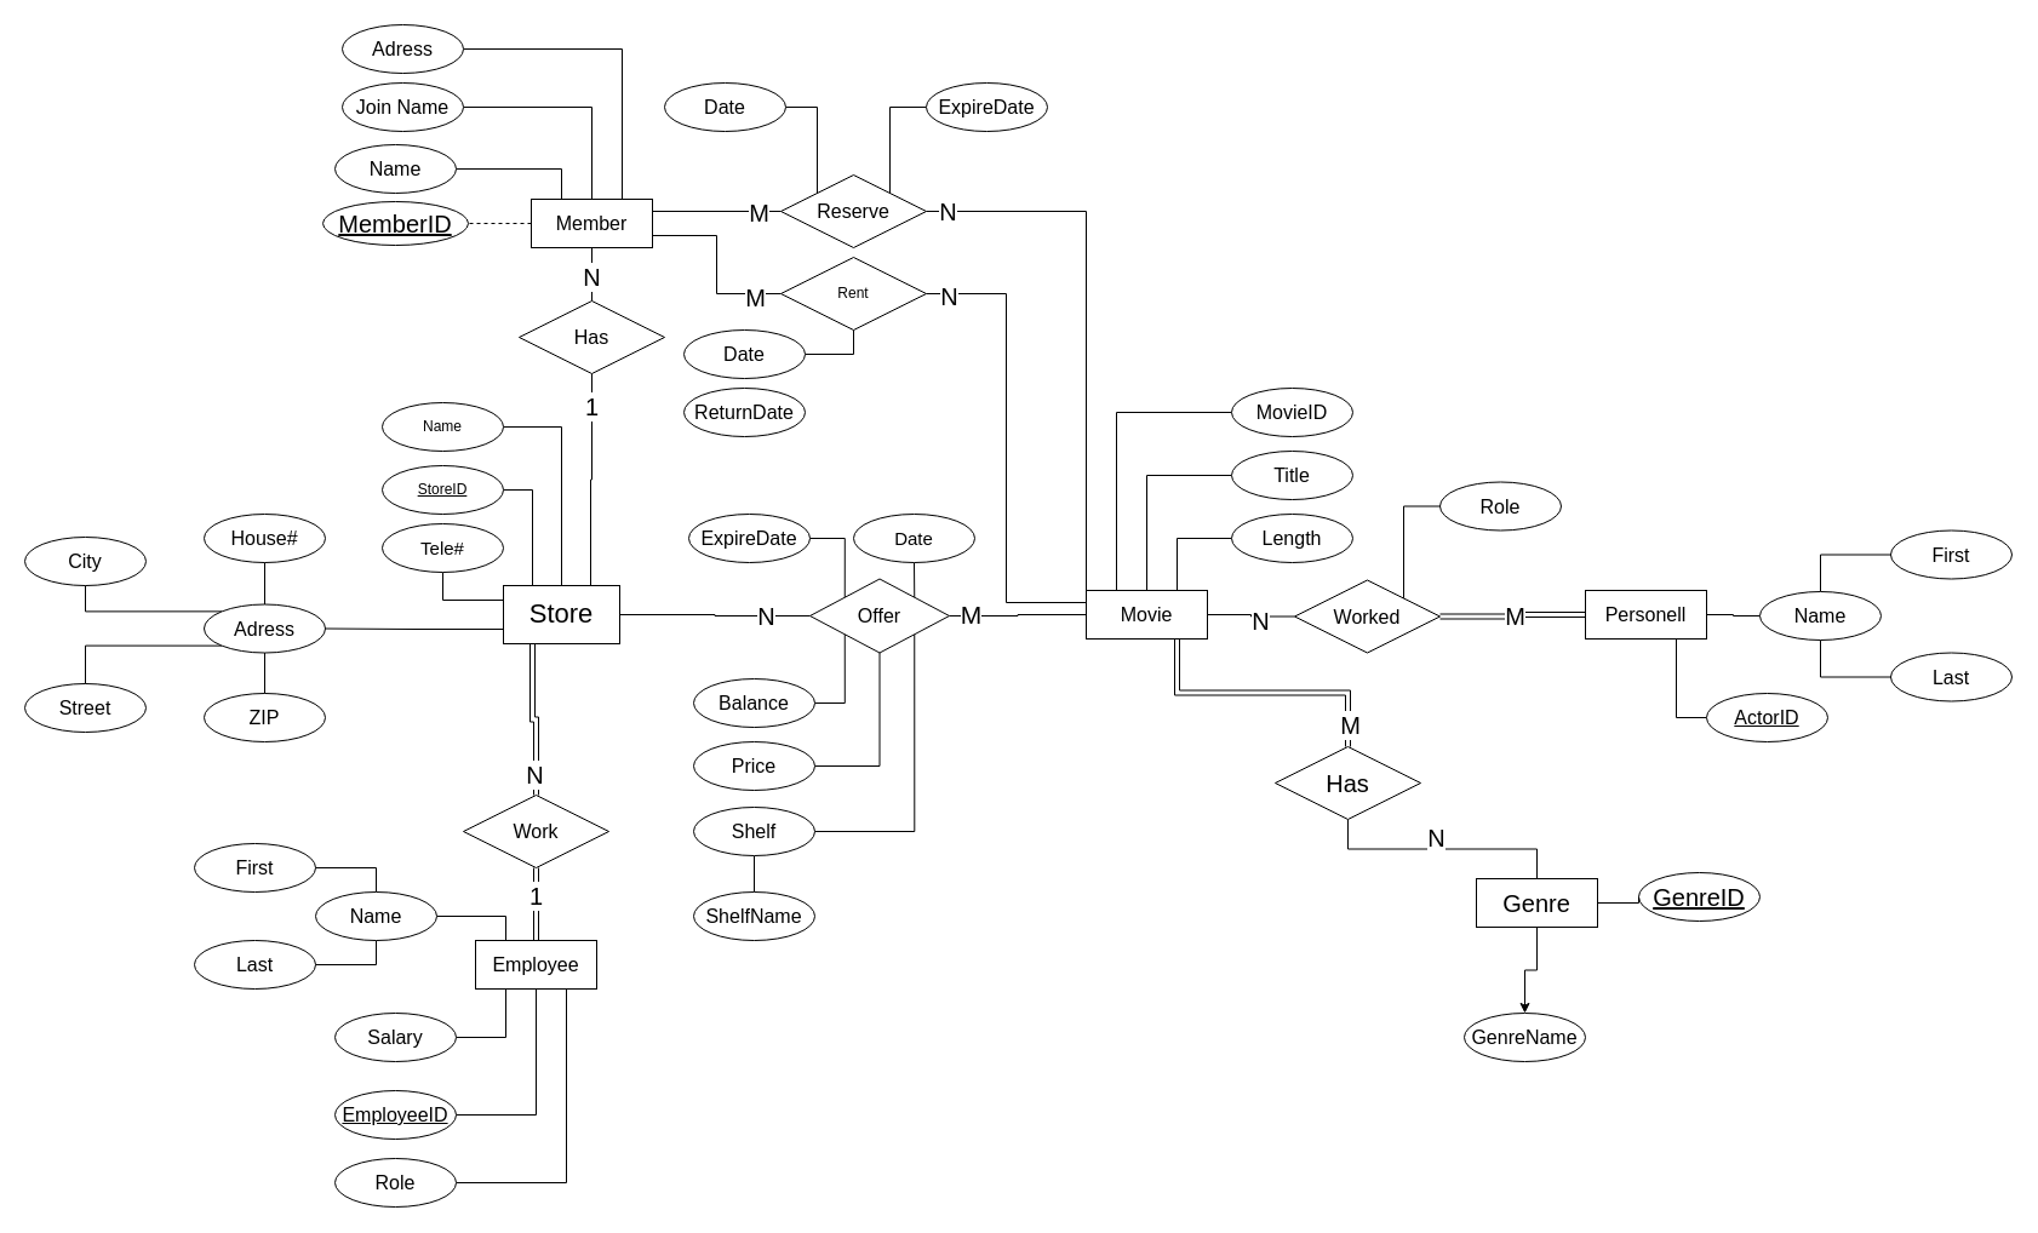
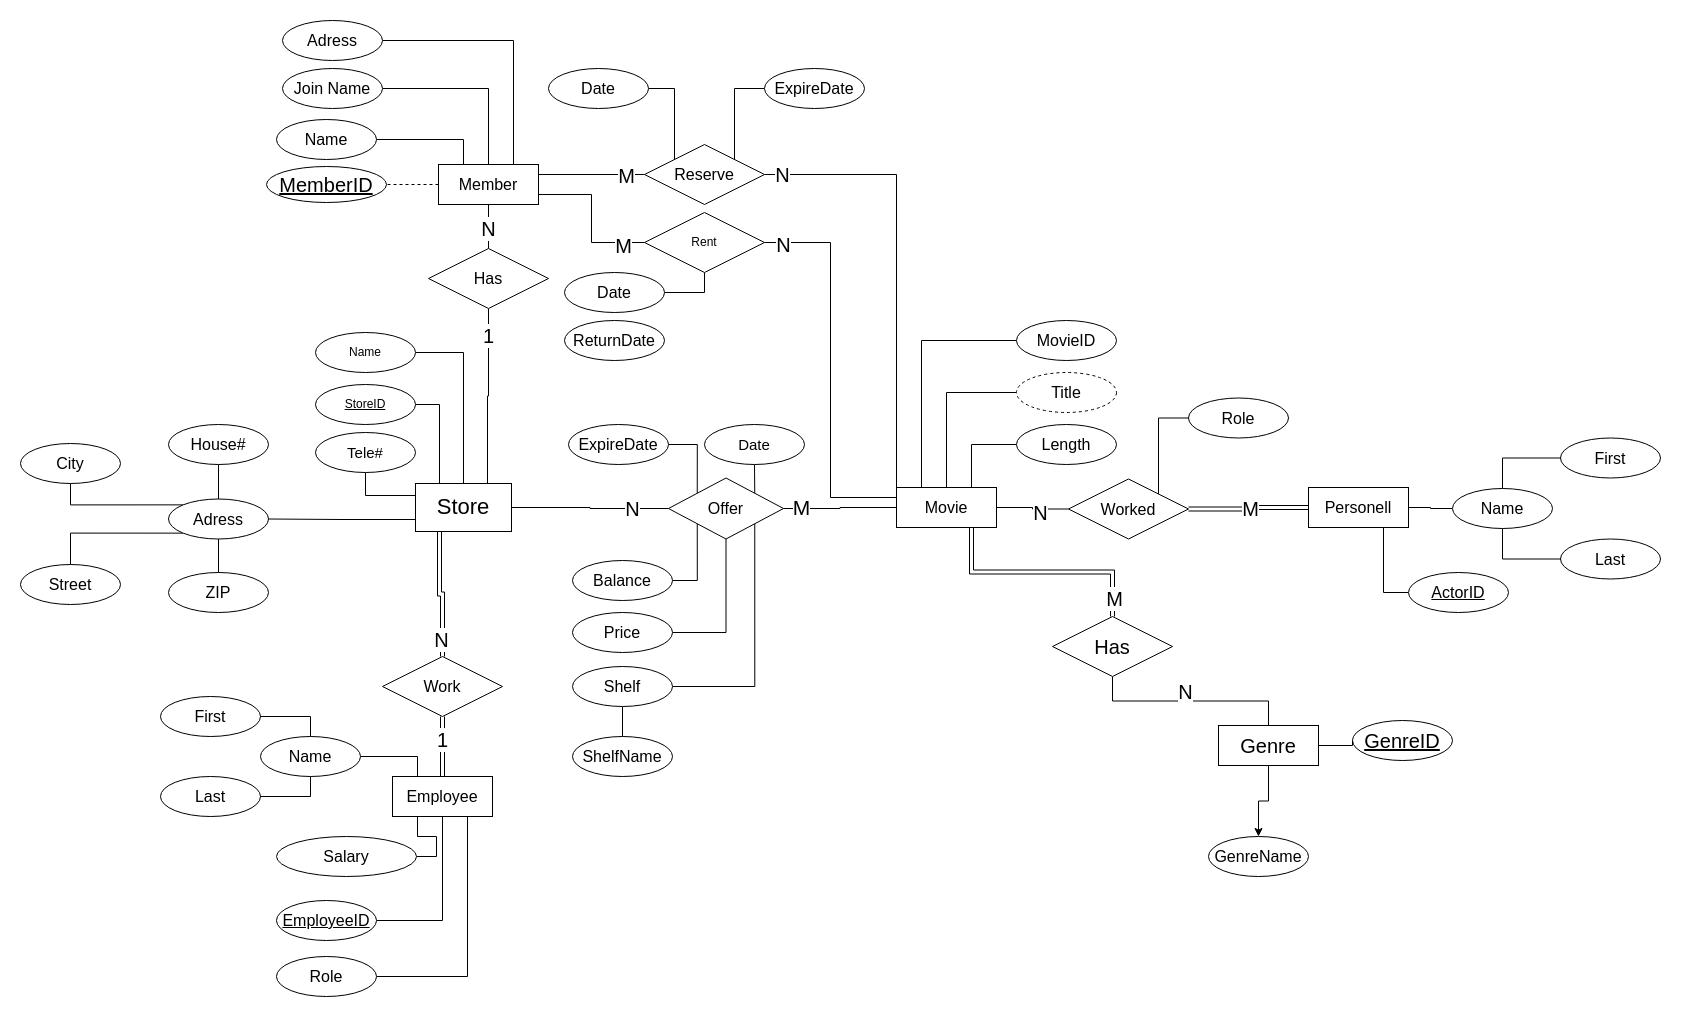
- <mxCell id="60" value="&lt;font style=&quot;font-size: 16px;&quot;&gt;Title&lt;/font&gt;" style="ellipse;whiteSpace=wrap;html=1;align=center;" vertex="1" parent="1"><mxGeometry x="1016" y="372" width="100" height="40" as="geometry" /></mxCell>
+ <mxCell id="60" value="&lt;font style=&quot;font-size: 16px;&quot;&gt;Title&lt;/font&gt;" style="ellipse;whiteSpace=wrap;html=1;align=center;dashed=1;" vertex="1" parent="1"><mxGeometry x="1016" y="372" width="100" height="40" as="geometry" /></mxCell>
- <mxCell id="32" value="&lt;font style=&quot;font-size: 16px;&quot;&gt;Salary&lt;/font&gt;" style="ellipse;whiteSpace=wrap;html=1;align=center;" vertex="1" parent="1"><mxGeometry x="276" y="836" width="100" height="40" as="geometry" /></mxCell>
+ <mxCell id="32" value="&lt;font style=&quot;font-size: 16px;&quot;&gt;Salary&lt;/font&gt;" style="ellipse;whiteSpace=wrap;html=1;align=center;" vertex="1" parent="1"><mxGeometry x="276" y="836" width="140" height="40" as="geometry" /></mxCell>
